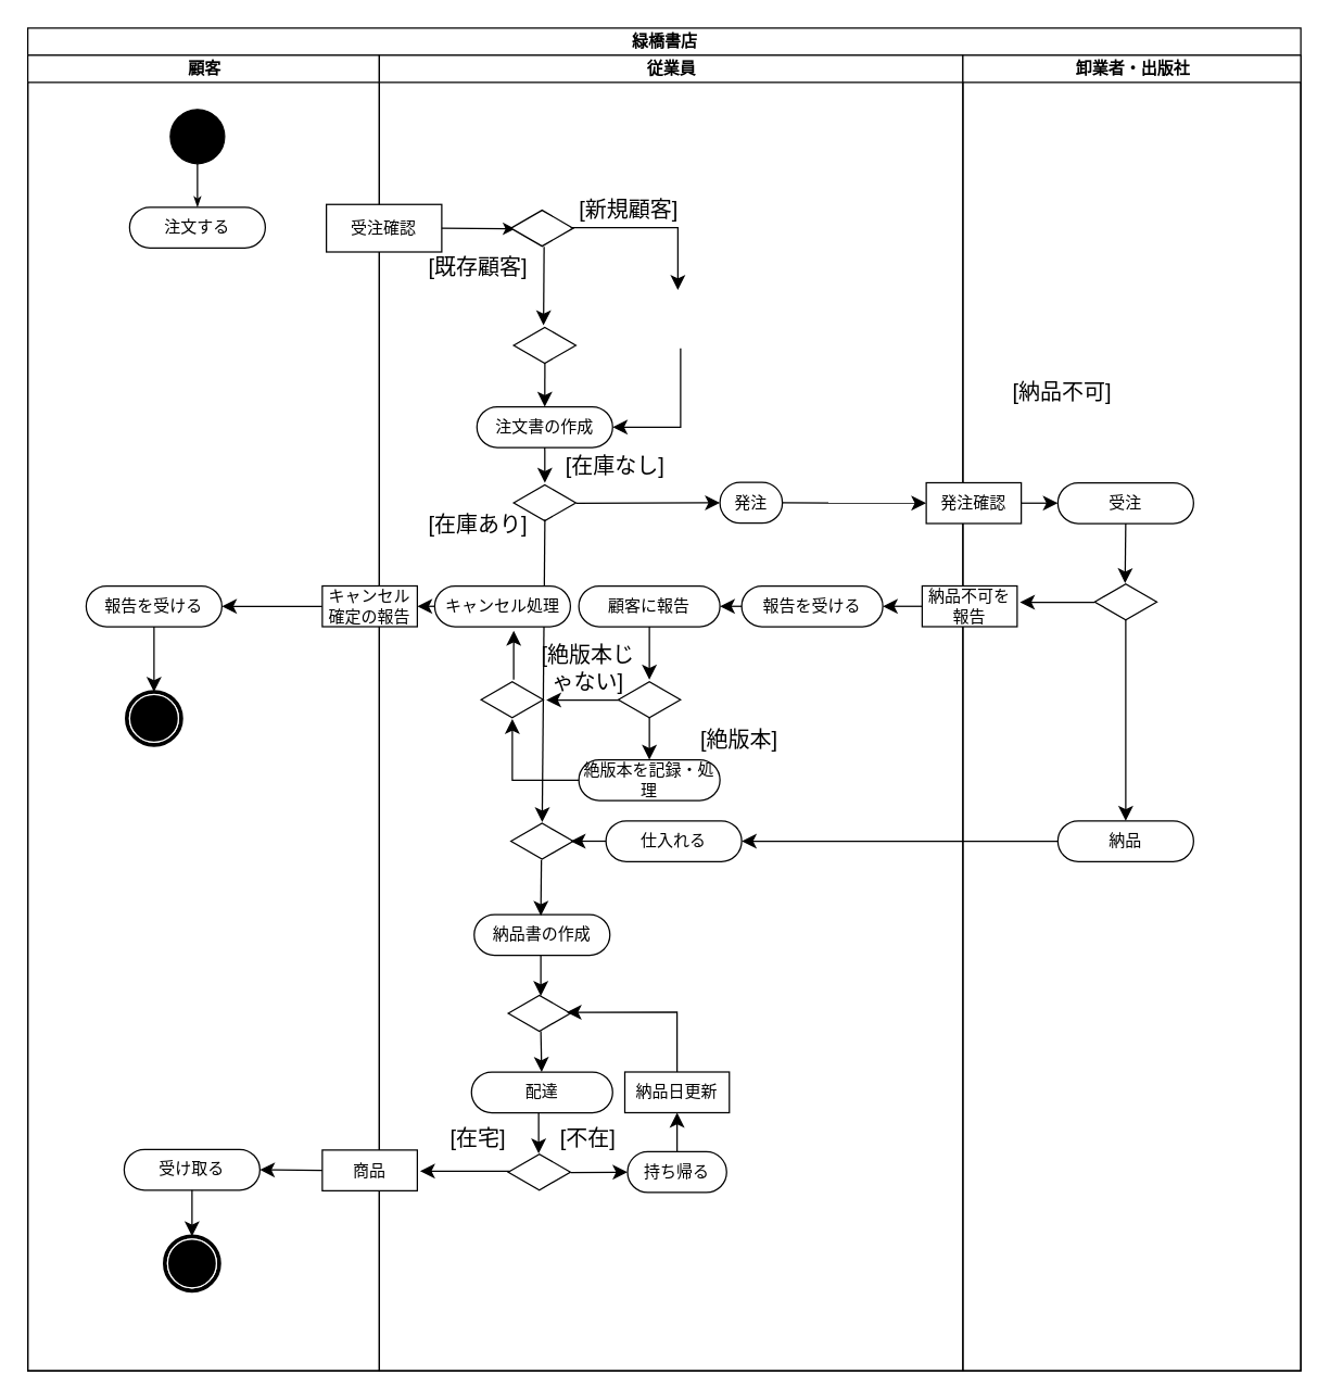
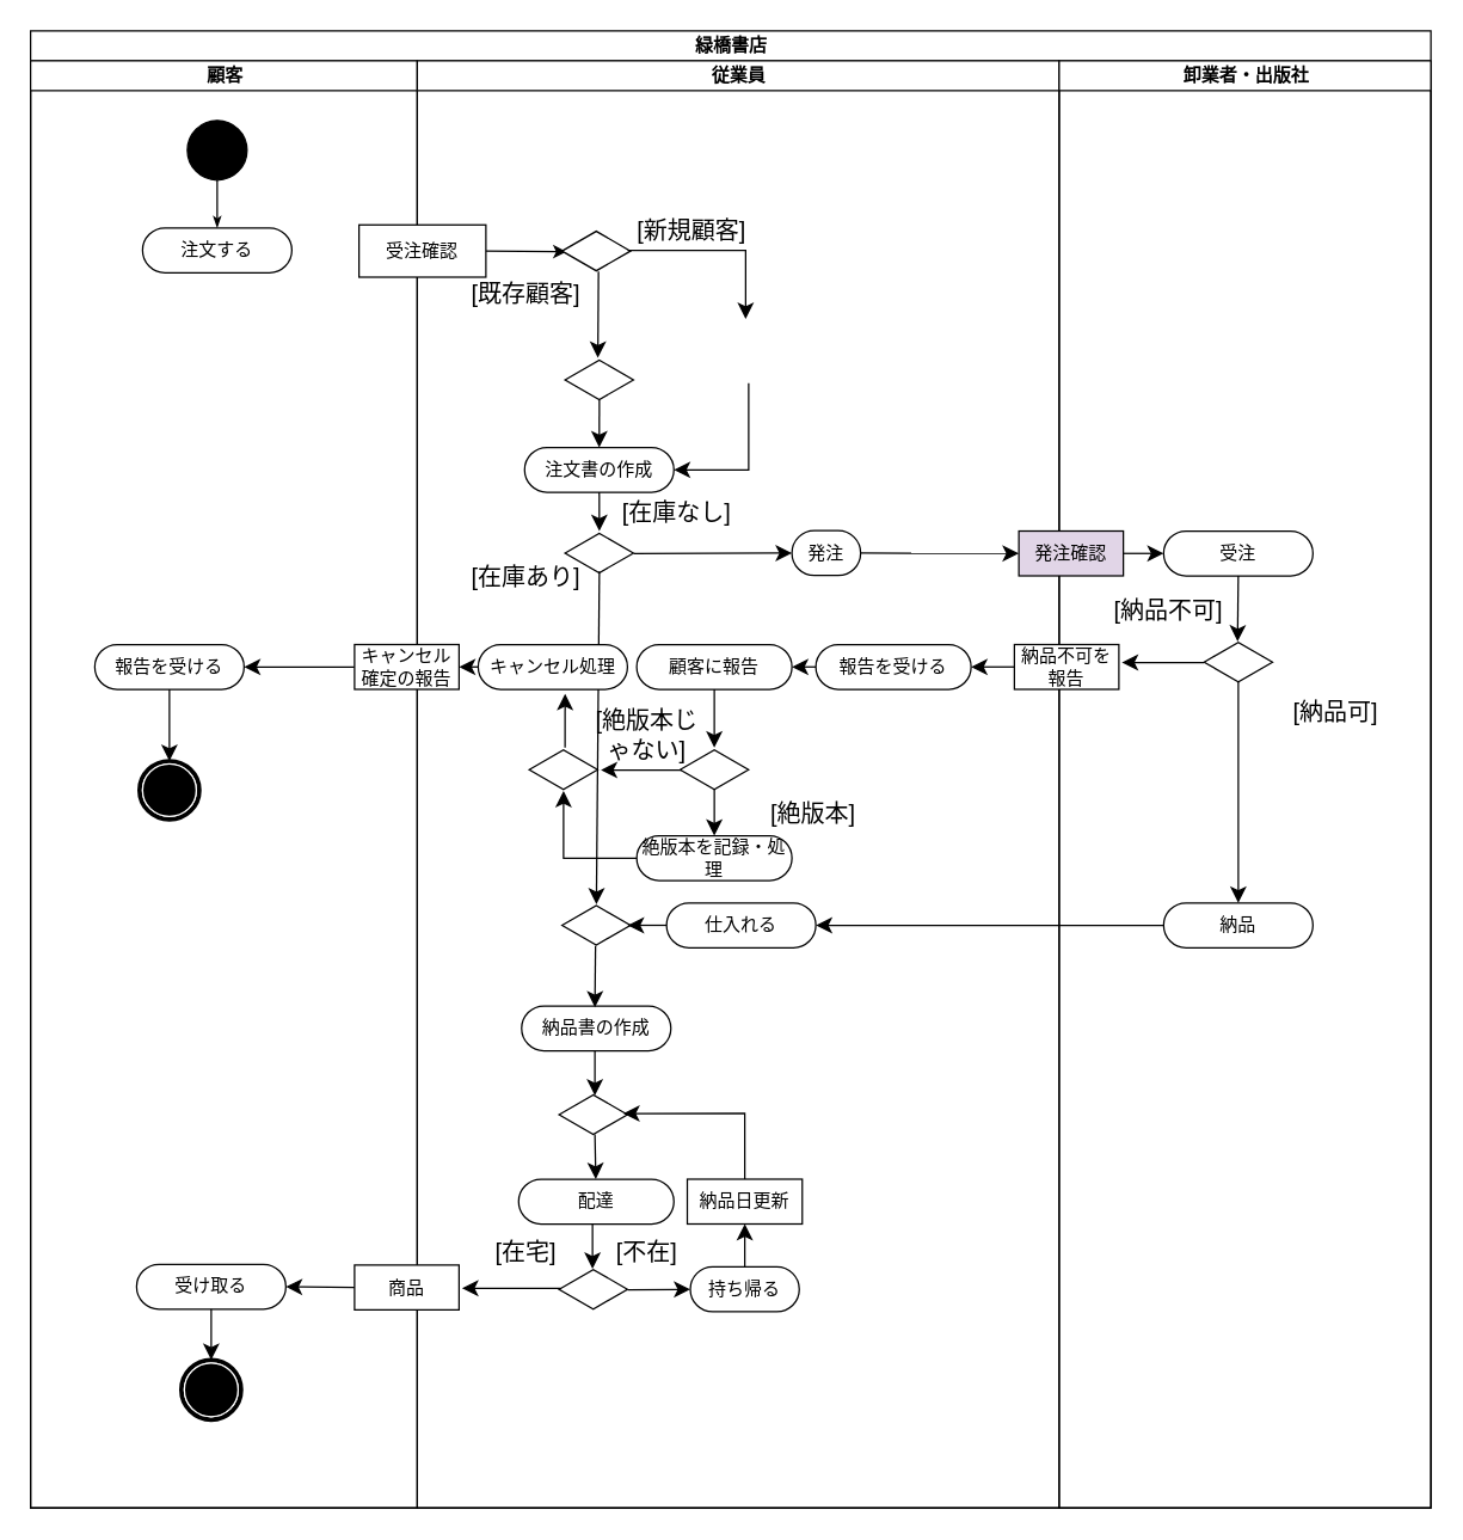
- <mxCell id="78" value="[納品不可]" style="text;strokeColor=none;fillColor=none;html=1;align=center;verticalAlign=middle;whiteSpace=wrap;rounded=0;fontSize=16;" vertex="1" parent="69"><mxGeometry x="18" y="233" width="111" height="30" as="geometry" /></mxCell>
+ <mxCell id="78" value="[納品不可]" style="text;strokeColor=none;fillColor=none;html=1;align=center;verticalAlign=middle;whiteSpace=wrap;rounded=0;fontSize=16;" vertex="1" parent="69"><mxGeometry x="18" y="353" width="111" height="30" as="geometry" /></mxCell>
- <mxCell id="71" value="発注確認" style="rounded=0;whiteSpace=wrap;html=1;shadow=0;comic=0;labelBackgroundColor=none;strokeWidth=1;fontFamily=Verdana;fontSize=12;align=center;arcSize=50;" vertex="1" parent="69"><mxGeometry x="-27" y="315" width="70" height="30" as="geometry" /></mxCell>
+ <mxCell id="71" value="発注確認" style="rounded=0;whiteSpace=wrap;html=1;shadow=0;comic=0;labelBackgroundColor=none;strokeWidth=1;fontFamily=Verdana;fontSize=12;align=center;arcSize=50;fillColor=#e1d5e7;" vertex="1" parent="69"><mxGeometry x="-27" y="315" width="70" height="30" as="geometry" /></mxCell>
+ <mxCell id="76" value="[納品可]" style="text;strokeColor=none;fillColor=none;html=1;align=center;verticalAlign=middle;whiteSpace=wrap;rounded=0;fontSize=16;" vertex="1" parent="69"><mxGeometry x="137" y="421" width="97" height="30" as="geometry" /></mxCell>
